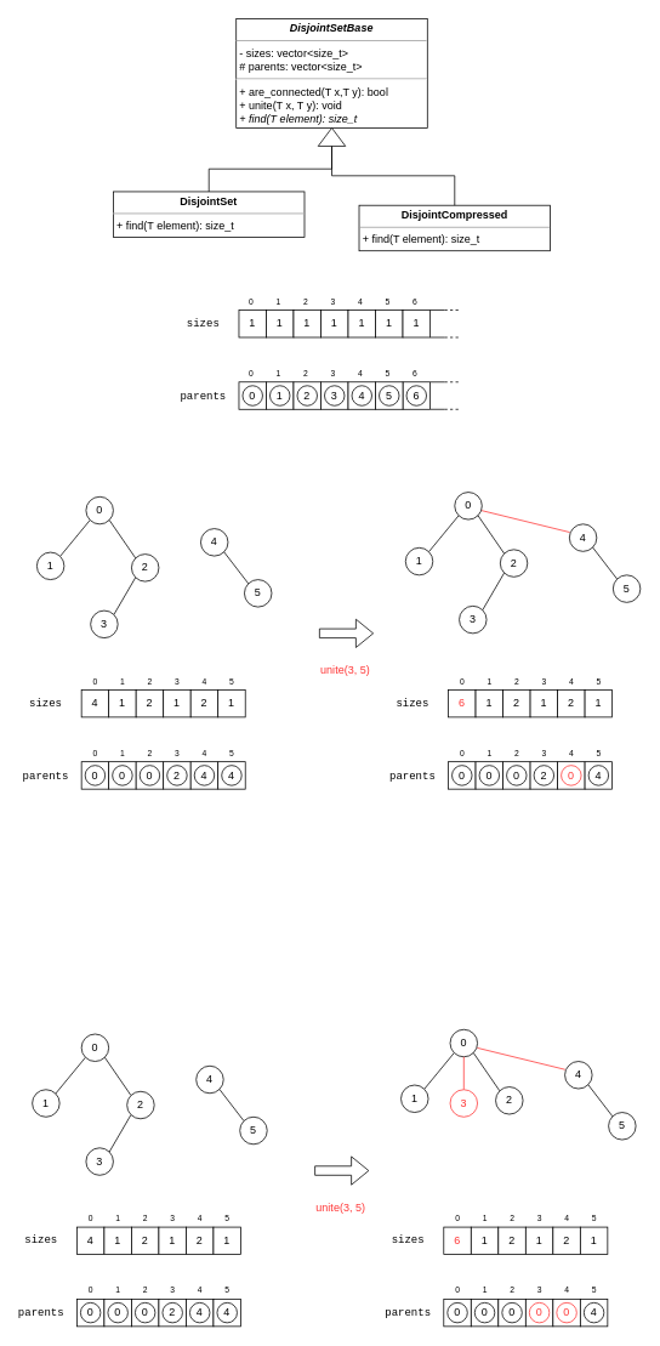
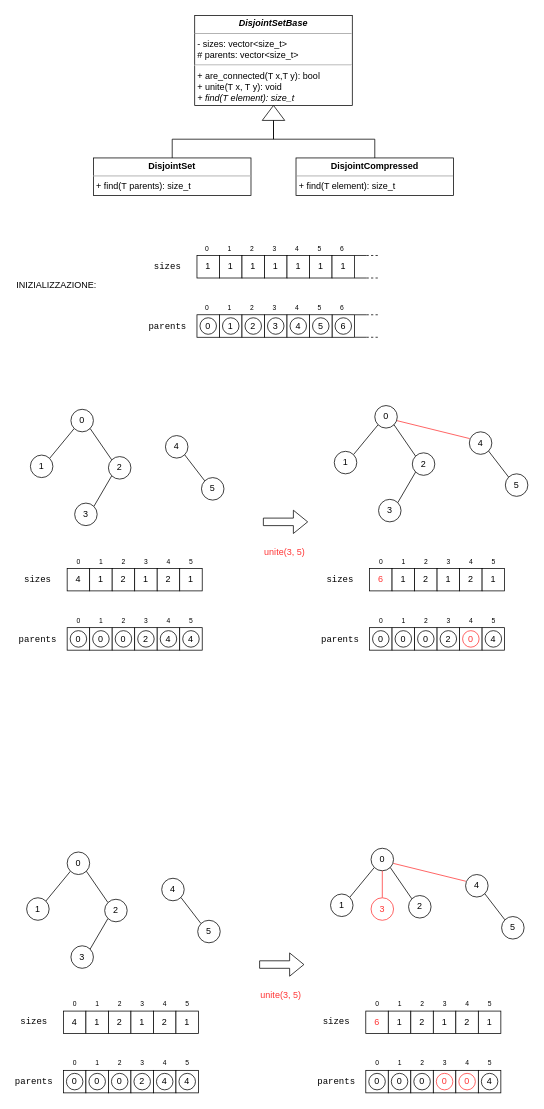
- <mxCell id="6" value="&lt;p style=&quot;margin: 0px ; margin-top: 4px ; text-align: center&quot;&gt;&lt;b&gt;DisjointSet&lt;/b&gt;&lt;br&gt;&lt;/p&gt;&lt;hr size=&quot;1&quot;&gt;&lt;p style=&quot;margin: 0px 0px 0px 4px&quot;&gt;+ find(T element): size_t&lt;/p&gt;&lt;p style=&quot;margin: 0px 0px 0px 4px&quot;&gt;&lt;br&gt;&lt;/p&gt;" style="verticalAlign=top;align=left;overflow=fill;fontSize=12;fontFamily=Helvetica;html=1;fillColor=none;" parent="1" vertex="1"><mxGeometry x="124" y="210" width="210" height="50" as="geometry" /></mxCell>
+ <mxCell id="6" value="&lt;p style=&quot;margin: 0px ; margin-top: 4px ; text-align: center&quot;&gt;&lt;b&gt;DisjointSet&lt;/b&gt;&lt;br&gt;&lt;/p&gt;&lt;hr size=&quot;1&quot;&gt;&lt;p style=&quot;margin: 0px 0px 0px 4px&quot;&gt;+ find(T parents): size_t&lt;/p&gt;&lt;p style=&quot;margin: 0px 0px 0px 4px&quot;&gt;&lt;br&gt;&lt;/p&gt;" style="verticalAlign=top;align=left;overflow=fill;fontSize=12;fontFamily=Helvetica;html=1;fillColor=none;" parent="1" vertex="1"><mxGeometry x="124" y="210" width="210" height="50" as="geometry" /></mxCell>
- <mxCell id="7" value="&lt;p style=&quot;margin: 0px ; margin-top: 4px ; text-align: center&quot;&gt;&lt;b&gt;DisjointCompressed&lt;/b&gt;&lt;br&gt;&lt;/p&gt;&lt;hr size=&quot;1&quot;&gt;&lt;p style=&quot;margin: 0px ; margin-left: 4px&quot;&gt;&lt;span&gt;+ find(T element): size_t&lt;/span&gt;&lt;br&gt;&lt;/p&gt;&lt;p style=&quot;margin: 0px ; margin-left: 4px&quot;&gt;&lt;br&gt;&lt;/p&gt;" style="verticalAlign=top;align=left;overflow=fill;fontSize=12;fontFamily=Helvetica;html=1;fillColor=none;" parent="1" vertex="1"><mxGeometry x="394" y="225" width="210" height="50" as="geometry" /></mxCell>
+ <mxCell id="7" value="&lt;p style=&quot;margin: 0px ; margin-top: 4px ; text-align: center&quot;&gt;&lt;b&gt;DisjointCompressed&lt;/b&gt;&lt;br&gt;&lt;/p&gt;&lt;hr size=&quot;1&quot;&gt;&lt;p style=&quot;margin: 0px ; margin-left: 4px&quot;&gt;&lt;span&gt;+ find(T element): size_t&lt;/span&gt;&lt;br&gt;&lt;/p&gt;&lt;p style=&quot;margin: 0px ; margin-left: 4px&quot;&gt;&lt;br&gt;&lt;/p&gt;" style="verticalAlign=top;align=left;overflow=fill;fontSize=12;fontFamily=Helvetica;html=1;fillColor=none;" parent="1" vertex="1"><mxGeometry x="394" y="210" width="210" height="50" as="geometry" /></mxCell>
+ <mxCell id="74" value="INIZIALIZZAZIONE:" style="text;html=1;strokeColor=none;fillColor=none;align=center;verticalAlign=middle;whiteSpace=wrap;rounded=0;" vertex="1" parent="1"><mxGeometry x="20" y="370" width="110" height="20" as="geometry" /></mxCell>
